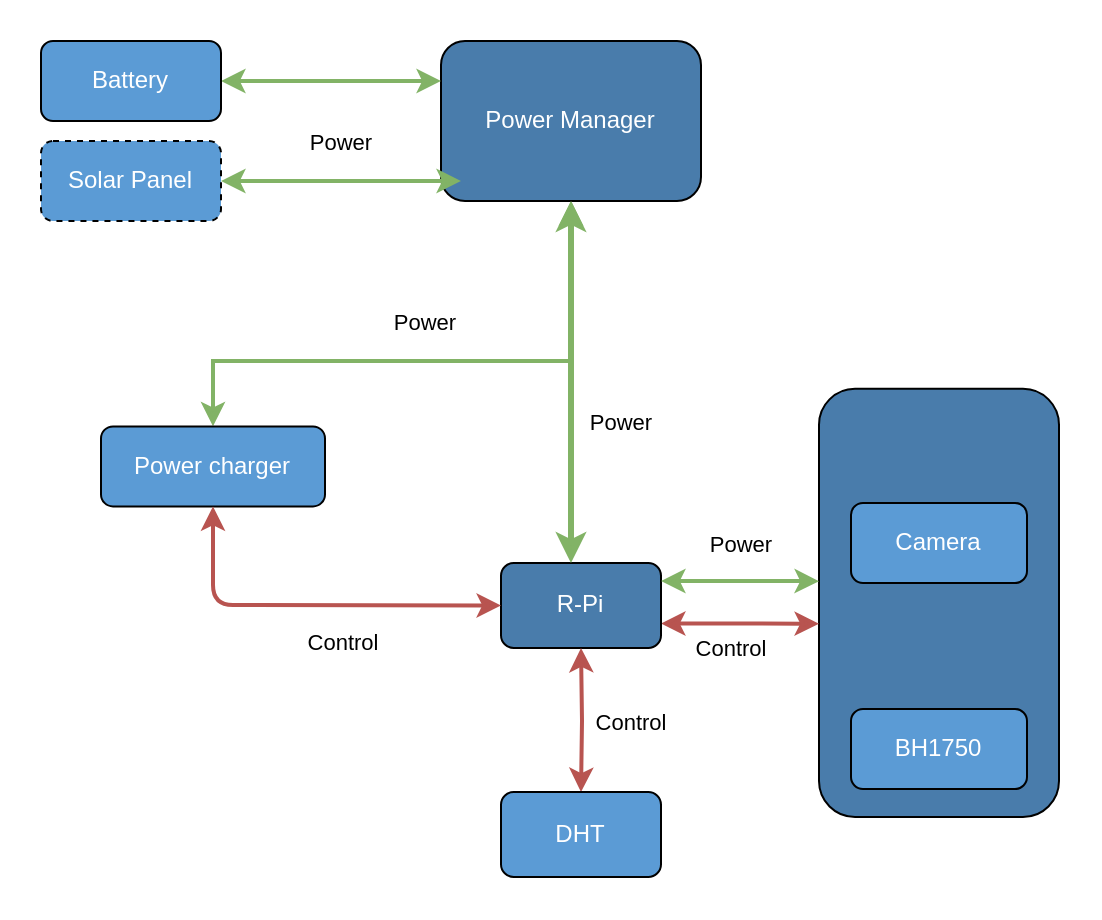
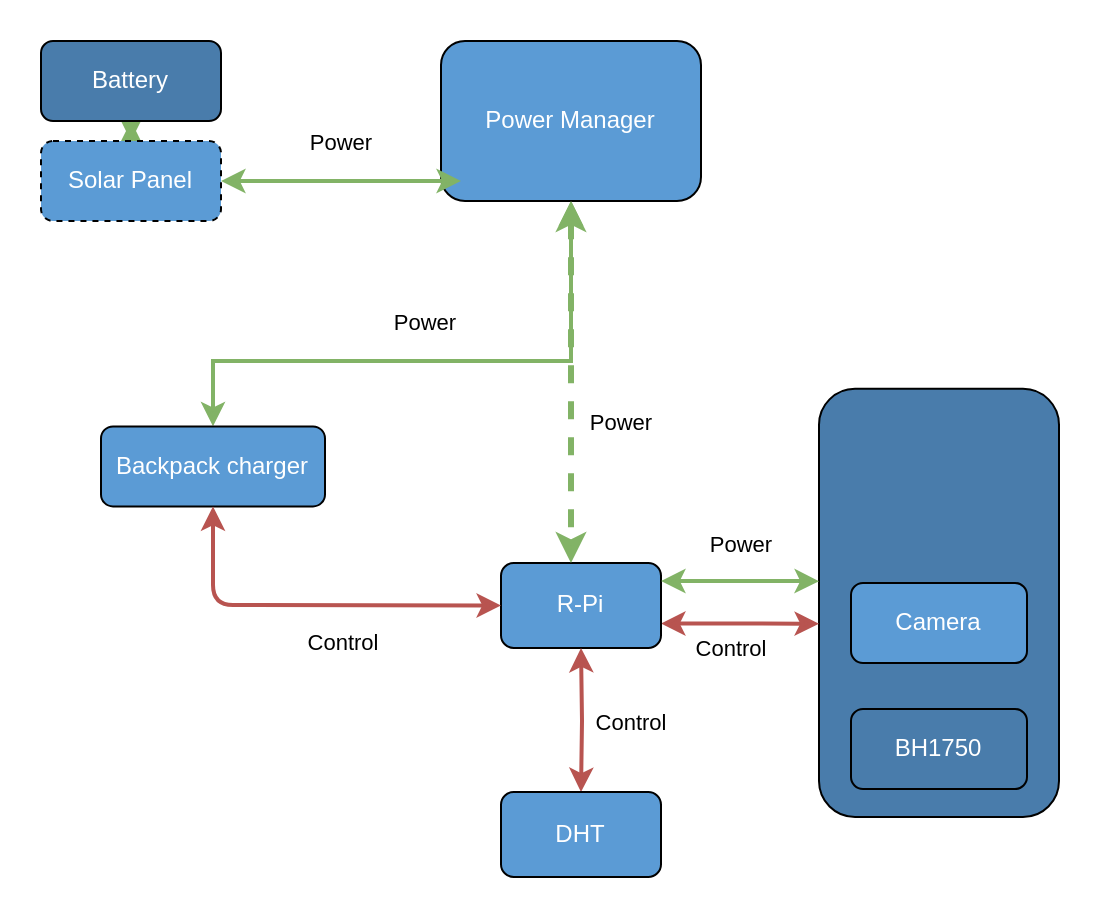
- <mxCell id="11" value="&lt;font color=&quot;#ffffff&quot;&gt;Battery&lt;/font&gt;" style="rounded=1;whiteSpace=wrap;html=1;fillColor=#5B9BD5;" parent="1" vertex="1"><mxGeometry x="20" y="20" width="90" height="40" as="geometry" /></mxCell>
+ <mxCell id="11" value="&lt;font color=&quot;#ffffff&quot;&gt;Battery&lt;/font&gt;" style="rounded=1;whiteSpace=wrap;html=1;fillColor=#497cab;" parent="1" vertex="1"><mxGeometry x="20" y="20" width="90" height="40" as="geometry" /></mxCell>
- <mxCell id="10" value="" style="edgeStyle=orthogonalEdgeStyle;rounded=0;orthogonalLoop=1;jettySize=auto;html=1;startArrow=classic;startFill=1;strokeWidth=2;fillColor=#d5e8d4;strokeColor=#82b366;entryX=0;entryY=0.25;entryDx=0;entryDy=0;" parent="1" source="11" target="9" edge="1"><mxGeometry relative="1" as="geometry"><mxPoint x="200" y="40" as="targetPoint" /></mxGeometry></mxCell>
+ <mxCell id="10" value="" style="edgeStyle=orthogonalEdgeStyle;rounded=0;orthogonalLoop=1;jettySize=auto;html=1;startArrow=classic;startFill=1;strokeWidth=2;fillColor=#d5e8d4;strokeColor=#82b366;" parent="1" source="11" target="21" edge="1"><mxGeometry relative="1" as="geometry"><mxPoint x="200" y="40" as="targetPoint" /></mxGeometry></mxCell>
- <mxCell id="9" value="&lt;font color=&quot;#ffffff&quot;&gt;Power Manager&lt;/font&gt;" style="rounded=1;whiteSpace=wrap;html=1;fillColor=#497cab;" parent="1" vertex="1"><mxGeometry x="220" y="20" width="130" height="80" as="geometry" /></mxCell>
+ <mxCell id="9" value="&lt;font color=&quot;#ffffff&quot;&gt;Power Manager&lt;/font&gt;" style="rounded=1;whiteSpace=wrap;html=1;fillColor=#5B9BD5;" parent="1" vertex="1"><mxGeometry x="220" y="20" width="130" height="80" as="geometry" /></mxCell>
- <mxCell id="8" value="" style="edgeStyle=orthogonalEdgeStyle;rounded=0;orthogonalLoop=1;jettySize=auto;html=1;startArrow=classic;startFill=1;strokeWidth=3;fillColor=#d5e8d4;strokeColor=#82b366;" parent="1" source="9" target="7" edge="1"><mxGeometry relative="1" as="geometry"><Array as="points"><mxPoint x="285" y="281" /><mxPoint x="285" y="281" /></Array></mxGeometry></mxCell>
+ <mxCell id="8" value="" style="edgeStyle=orthogonalEdgeStyle;rounded=0;orthogonalLoop=1;jettySize=auto;html=1;startArrow=classic;startFill=1;strokeWidth=3;fillColor=#d5e8d4;strokeColor=#82b366;dashed=1;" parent="1" source="9" target="7" edge="1"><mxGeometry relative="1" as="geometry"><Array as="points"><mxPoint x="285" y="281" /><mxPoint x="285" y="281" /></Array></mxGeometry></mxCell>
- <mxCell id="17" value="&lt;font color=&quot;#ffffff&quot;&gt;Power charger&lt;/font&gt;" style="rounded=1;whiteSpace=wrap;html=1;fillColor=#5B9BD5;" parent="1" vertex="1"><mxGeometry x="50" y="212.69" width="112" height="40" as="geometry" /></mxCell>
+ <mxCell id="17" value="&lt;font color=&quot;#ffffff&quot;&gt;Backpack charger&lt;/font&gt;" style="rounded=1;whiteSpace=wrap;html=1;fillColor=#5B9BD5;" parent="1" vertex="1"><mxGeometry x="50" y="212.69" width="112" height="40" as="geometry" /></mxCell>
- <mxCell id="18" value="&lt;font color=&quot;#FFFFFF&quot;&gt;Camera&lt;/font&gt;" style="rounded=1;whiteSpace=wrap;html=1;fillColor=#5B9BD5;" parent="1" vertex="1"><mxGeometry x="425" y="251" width="88" height="40" as="geometry" /></mxCell>
+ <mxCell id="18" value="&lt;font color=&quot;#FFFFFF&quot;&gt;Camera&lt;/font&gt;" style="rounded=1;whiteSpace=wrap;html=1;fillColor=#5B9BD5;" parent="1" vertex="1"><mxGeometry x="425" y="291" width="88" height="40" as="geometry" /></mxCell>
- <mxCell id="7" value="&lt;font color=&quot;#FFFFFF&quot;&gt;R-Pi&lt;/font&gt;" style="rounded=1;whiteSpace=wrap;html=1;fillColor=#497cab;" parent="1" vertex="1"><mxGeometry x="250" y="281" width="80" height="42.5" as="geometry" /></mxCell>
+ <mxCell id="7" value="&lt;font color=&quot;#FFFFFF&quot;&gt;R-Pi&lt;/font&gt;" style="rounded=1;whiteSpace=wrap;html=1;fillColor=#5B9BD5;" parent="1" vertex="1"><mxGeometry x="250" y="281" width="80" height="42.5" as="geometry" /></mxCell>
- <mxCell id="19" value="&lt;font color=&quot;#FFFFFF&quot;&gt;BH1750&lt;/font&gt;" style="rounded=1;whiteSpace=wrap;html=1;fillColor=#5B9BD5;" parent="1" vertex="1"><mxGeometry x="425" y="354" width="88" height="40" as="geometry" /></mxCell>
+ <mxCell id="19" value="&lt;font color=&quot;#FFFFFF&quot;&gt;BH1750&lt;/font&gt;" style="rounded=1;whiteSpace=wrap;html=1;fillColor=#497cab;" parent="1" vertex="1"><mxGeometry x="425" y="354" width="88" height="40" as="geometry" /></mxCell>
